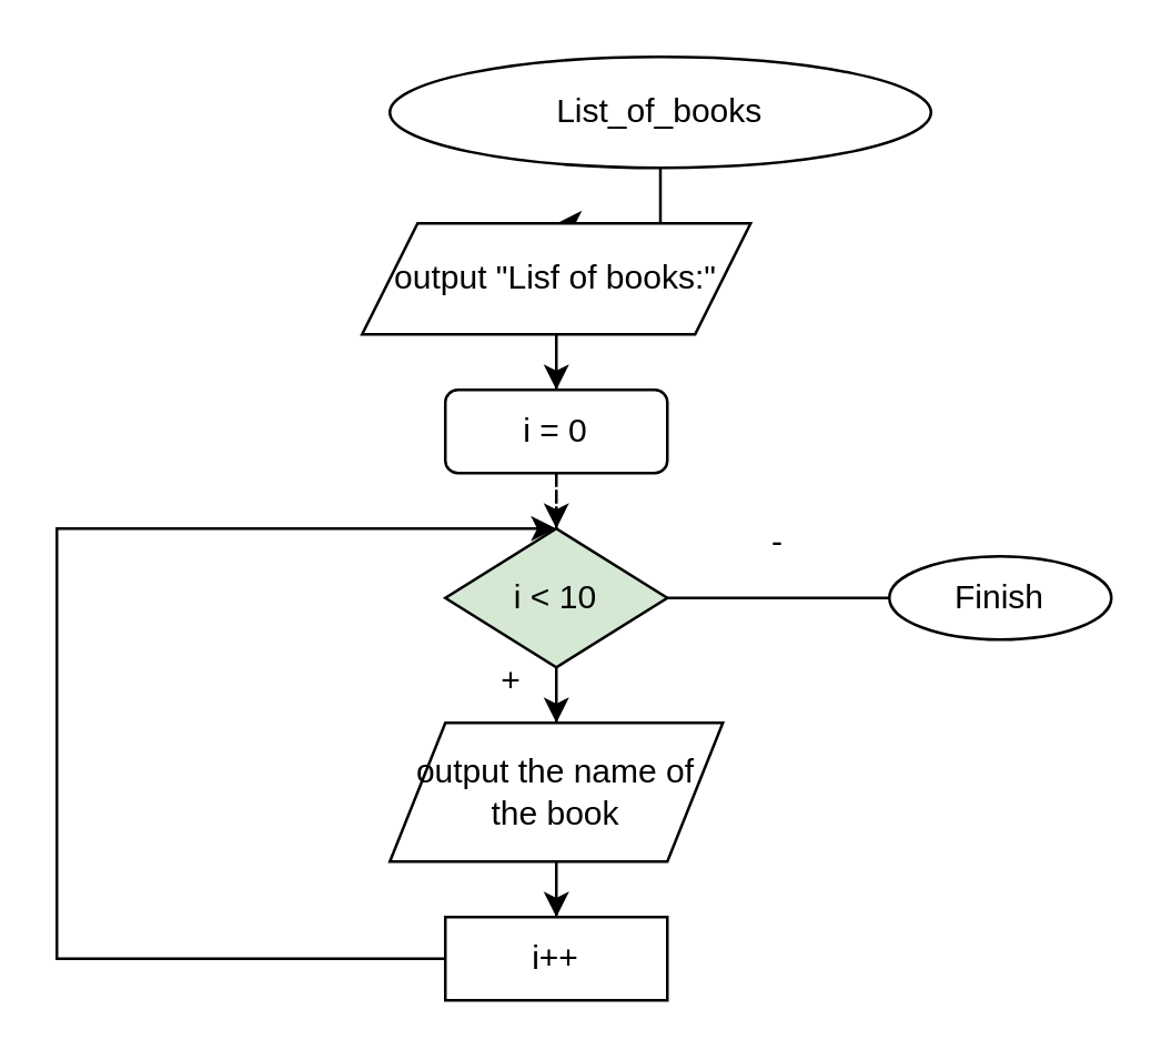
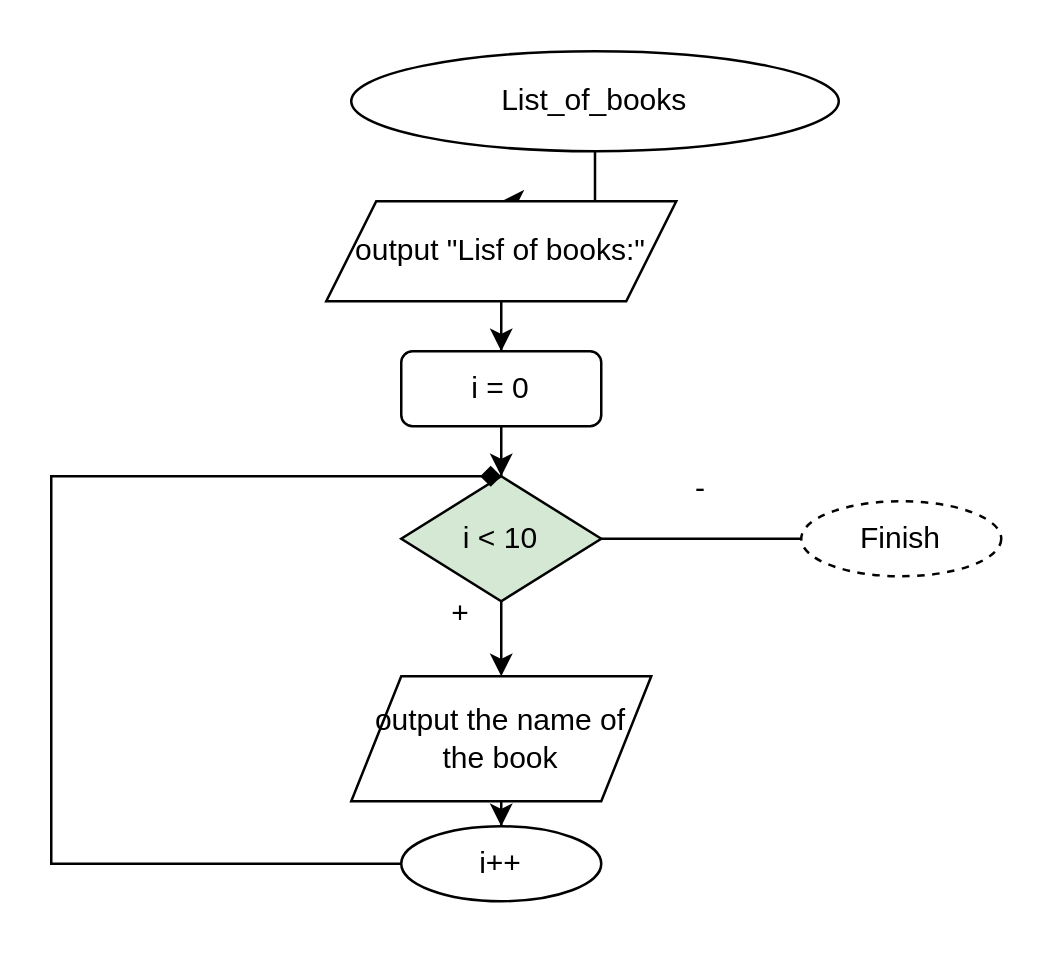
- <mxCell id="6" value="" style="edgeStyle=orthogonalEdgeStyle;rounded=0;orthogonalLoop=1;jettySize=auto;html=1;dashed=1;" edge="1" parent="1" source="7" target="10"><mxGeometry relative="1" as="geometry" /></mxCell>
+ <mxCell id="6" value="" style="edgeStyle=orthogonalEdgeStyle;rounded=0;orthogonalLoop=1;jettySize=auto;html=1;" edge="1" parent="1" source="7" target="10"><mxGeometry relative="1" as="geometry" /></mxCell>
- <mxCell id="14" style="edgeStyle=orthogonalEdgeStyle;rounded=0;orthogonalLoop=1;jettySize=auto;html=1;exitX=0;exitY=0.5;exitDx=0;exitDy=0;" edge="1" parent="1" source="15" target="10"><mxGeometry relative="1" as="geometry"><mxPoint x="150" y="190" as="targetPoint" /><Array as="points"><mxPoint x="20" y="345" /><mxPoint x="20" y="190" /></Array></mxGeometry></mxCell>
+ <mxCell id="14" style="edgeStyle=orthogonalEdgeStyle;rounded=0;orthogonalLoop=1;jettySize=auto;html=1;exitX=0;exitY=0.5;exitDx=0;exitDy=0;endArrow=diamond;" edge="1" parent="1" source="15" target="10"><mxGeometry relative="1" as="geometry"><mxPoint x="150" y="190" as="targetPoint" /><Array as="points"><mxPoint x="20" y="345" /><mxPoint x="20" y="190" /></Array></mxGeometry></mxCell>
- <mxCell id="11" value="Finish" style="ellipse;whiteSpace=wrap;html=1;" vertex="1" parent="1"><mxGeometry x="320" y="200" width="80" height="30" as="geometry" /></mxCell>
+ <mxCell id="11" value="Finish" style="ellipse;whiteSpace=wrap;html=1;dashed=1;" vertex="1" parent="1"><mxGeometry x="320" y="200" width="80" height="30" as="geometry" /></mxCell>
- <mxCell id="13" value="output the name of the book" style="shape=parallelogram;perimeter=parallelogramPerimeter;whiteSpace=wrap;html=1;fixedSize=1;" vertex="1" parent="1"><mxGeometry x="140" y="260" width="120" height="50" as="geometry" /></mxCell>
+ <mxCell id="13" value="output the name of the book" style="shape=parallelogram;perimeter=parallelogramPerimeter;whiteSpace=wrap;html=1;fixedSize=1;" vertex="1" parent="1"><mxGeometry x="140" y="270" width="120" height="50" as="geometry" /></mxCell>
- <mxCell id="15" value="i++" style="whiteSpace=wrap;html=1;" vertex="1" parent="1"><mxGeometry x="160" y="330" width="80" height="30" as="geometry" /></mxCell>
+ <mxCell id="15" value="i++" style="ellipse;whiteSpace=wrap;html=1;" vertex="1" parent="1"><mxGeometry x="160" y="330" width="80" height="30" as="geometry" /></mxCell>
